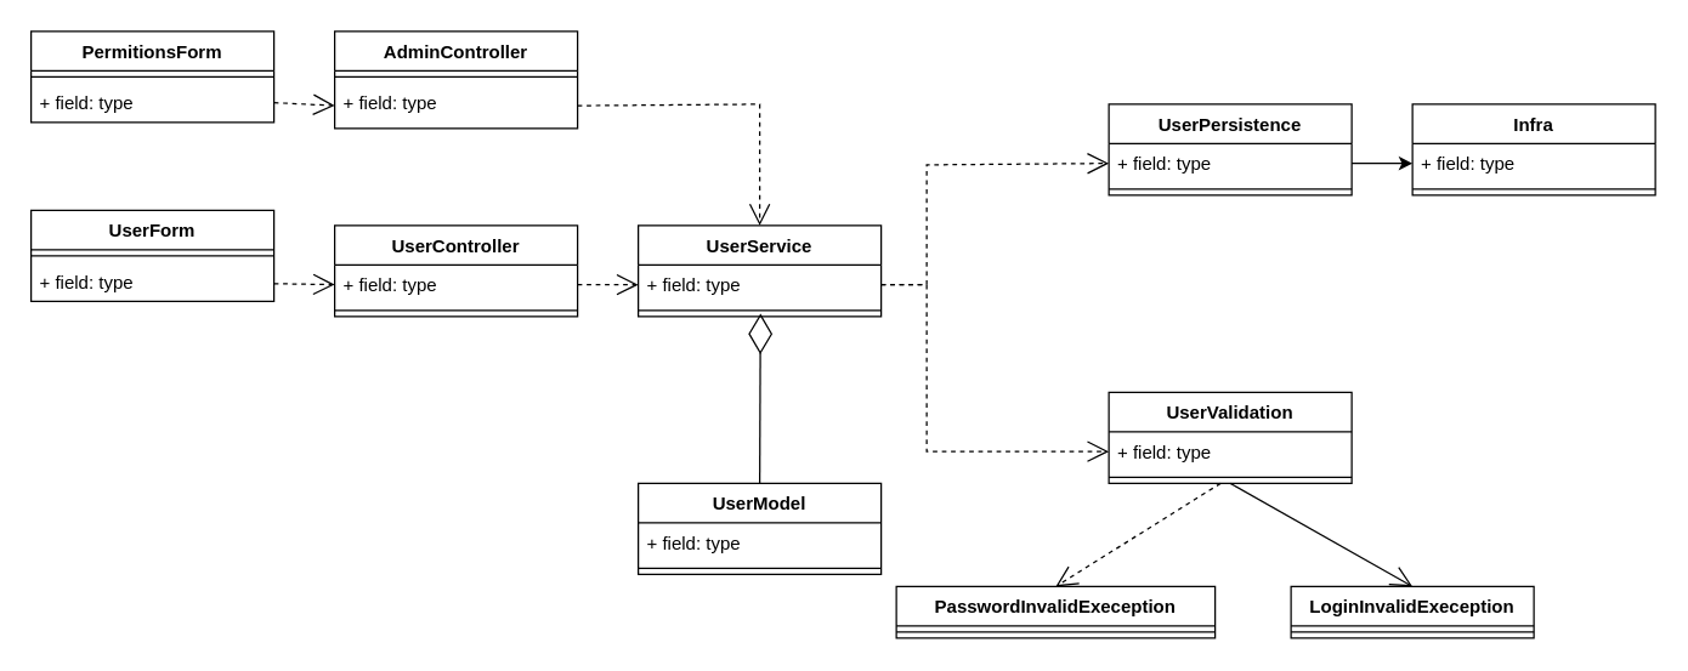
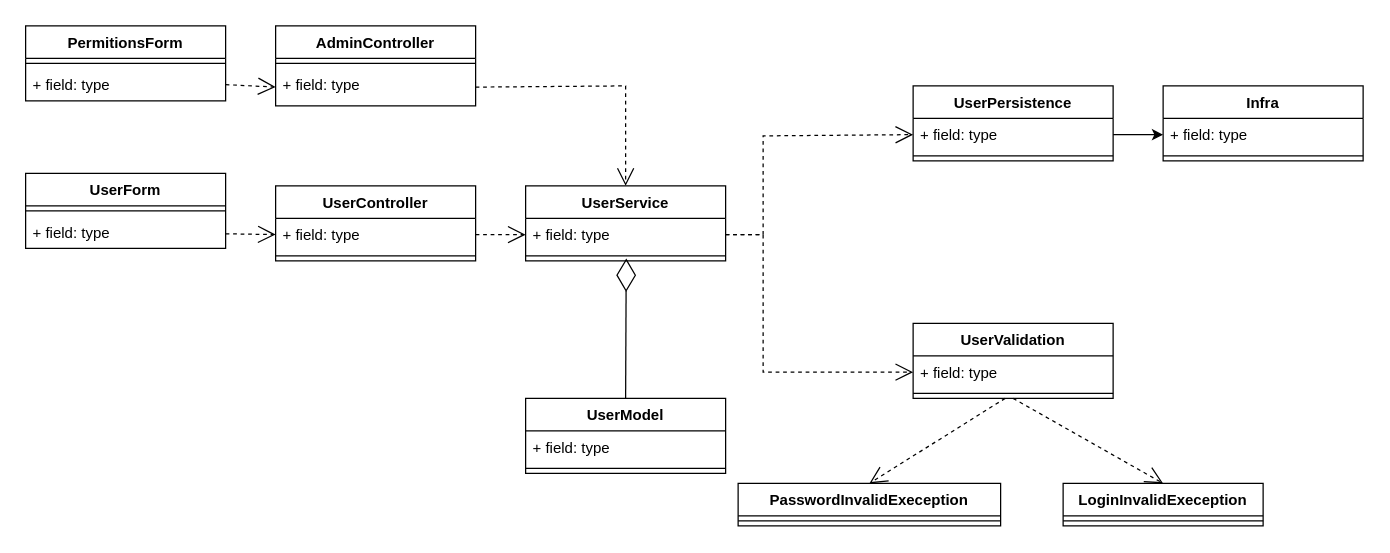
- <mxCell id="33" value="" style="endArrow=open;endSize=12;dashed=0;html=1;rounded=0;exitX=0.5;exitY=1;exitDx=0;exitDy=0;entryX=0.5;entryY=0;entryDx=0;entryDy=0;" edge="1" parent="1" source="23" target="30"><mxGeometry width="160" relative="1" as="geometry"><mxPoint x="457" y="458" as="sourcePoint" /><mxPoint x="617" y="458" as="targetPoint" /></mxGeometry></mxCell>
+ <mxCell id="33" value="" style="endArrow=open;endSize=12;dashed=1;html=1;rounded=0;exitX=0.5;exitY=1;exitDx=0;exitDy=0;entryX=0.5;entryY=0;entryDx=0;entryDy=0;" edge="1" parent="1" source="23" target="30"><mxGeometry width="160" relative="1" as="geometry"><mxPoint x="457" y="458" as="sourcePoint" /><mxPoint x="617" y="458" as="targetPoint" /></mxGeometry></mxCell>
